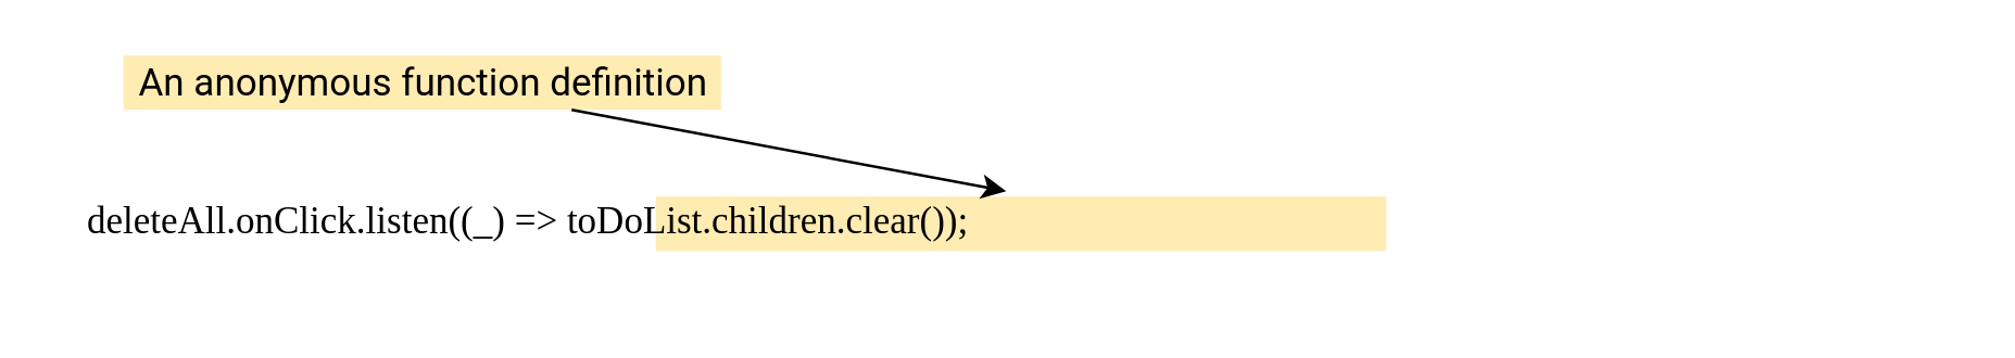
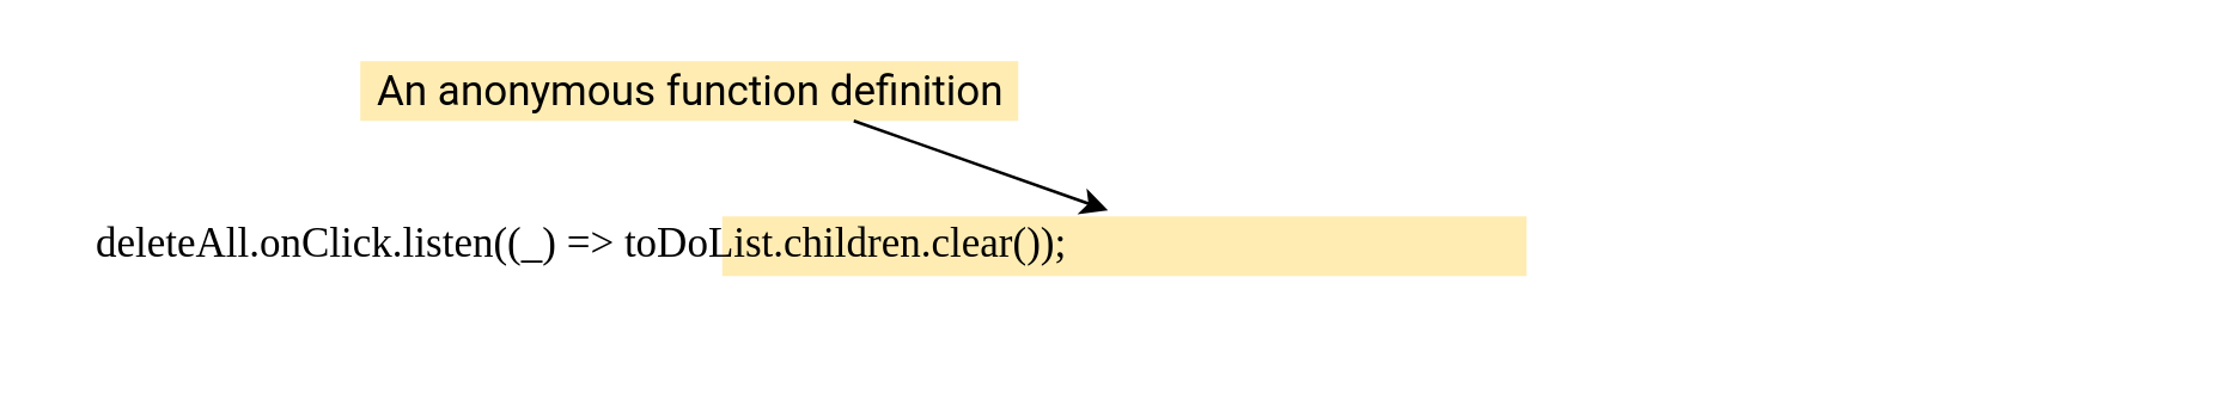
- <mxCell id="4" value="An anonymous function definition" style="rounded=0;whiteSpace=wrap;html=1;fontFamily=Roboto;fontSource=https%3A%2F%2Ffonts.googleapis.com%2Fcss%3Ffamily%3DRoboto;fontSize=14;fillColor=#FFECB3;align=left;strokeColor=none;spacing=6;" vertex="1" parent="1"><mxGeometry x="45" y="20" width="220" height="20" as="geometry" /></mxCell>
+ <mxCell id="4" value="An anonymous function definition" style="rounded=0;whiteSpace=wrap;html=1;fontFamily=Roboto;fontSource=https%3A%2F%2Ffonts.googleapis.com%2Fcss%3Ffamily%3DRoboto;fontSize=14;fillColor=#FFECB3;align=left;strokeColor=none;spacing=6;" vertex="1" parent="1"><mxGeometry x="120" y="20" width="220" height="20" as="geometry" /></mxCell>
